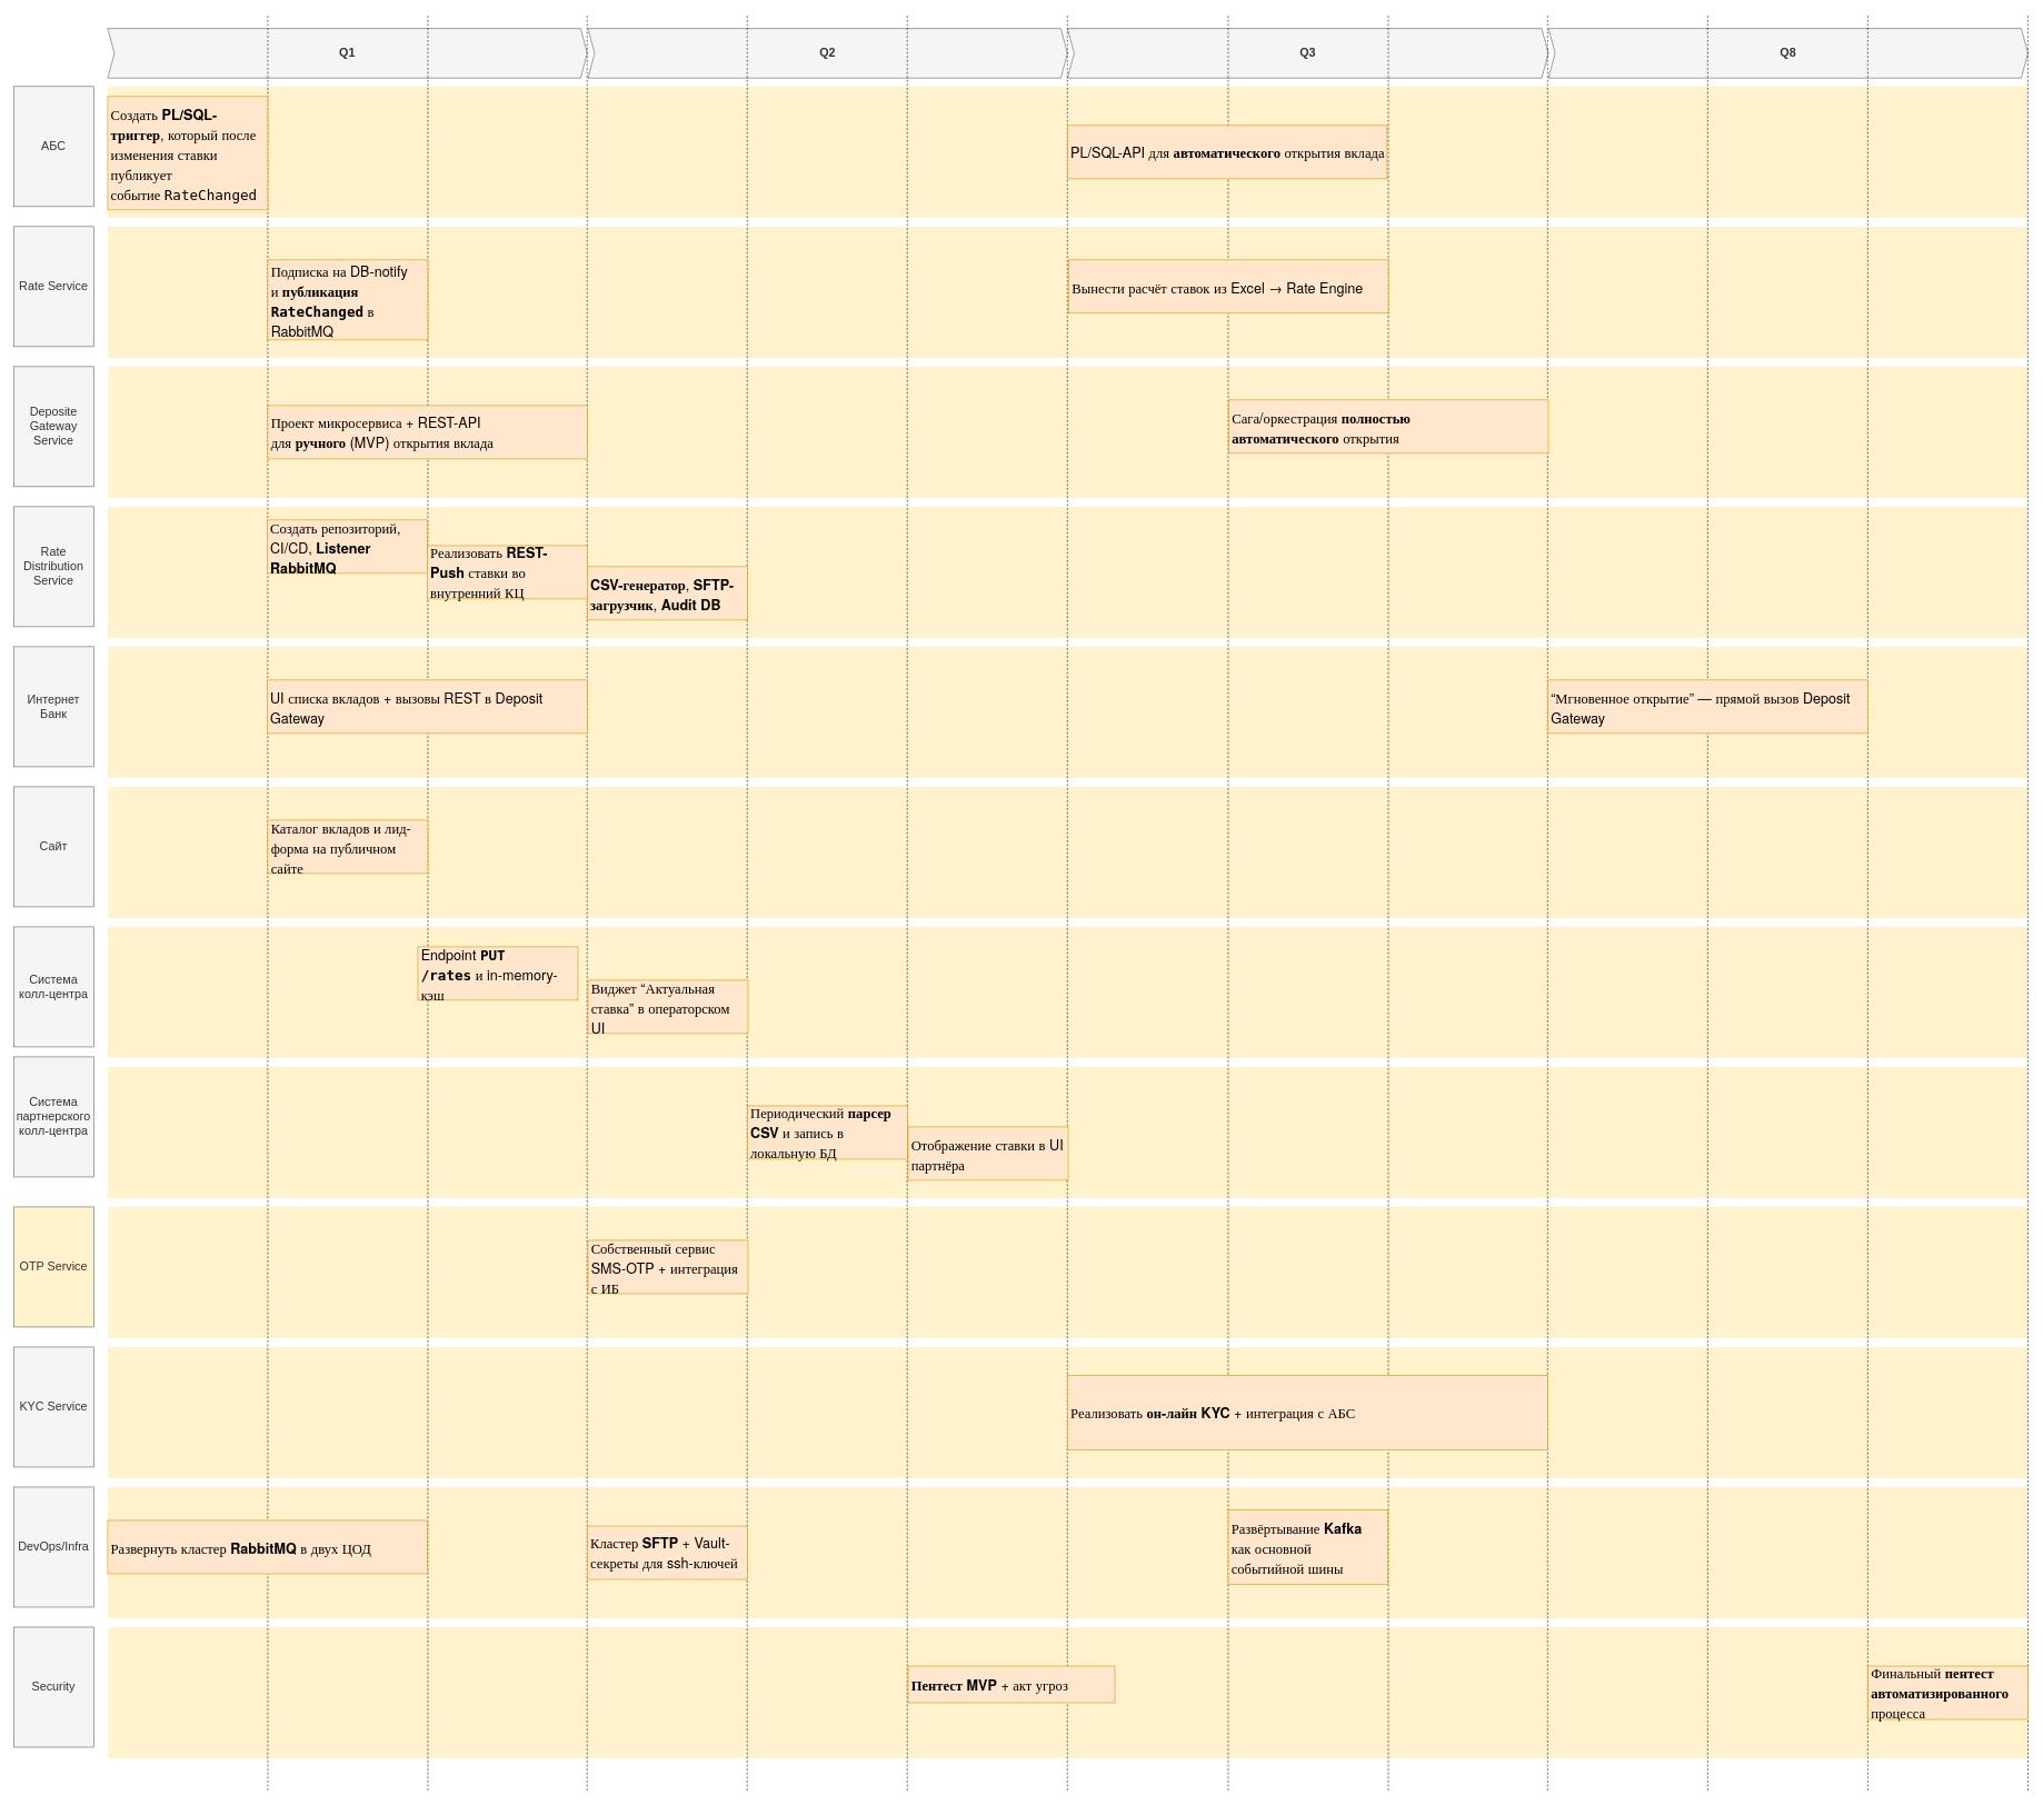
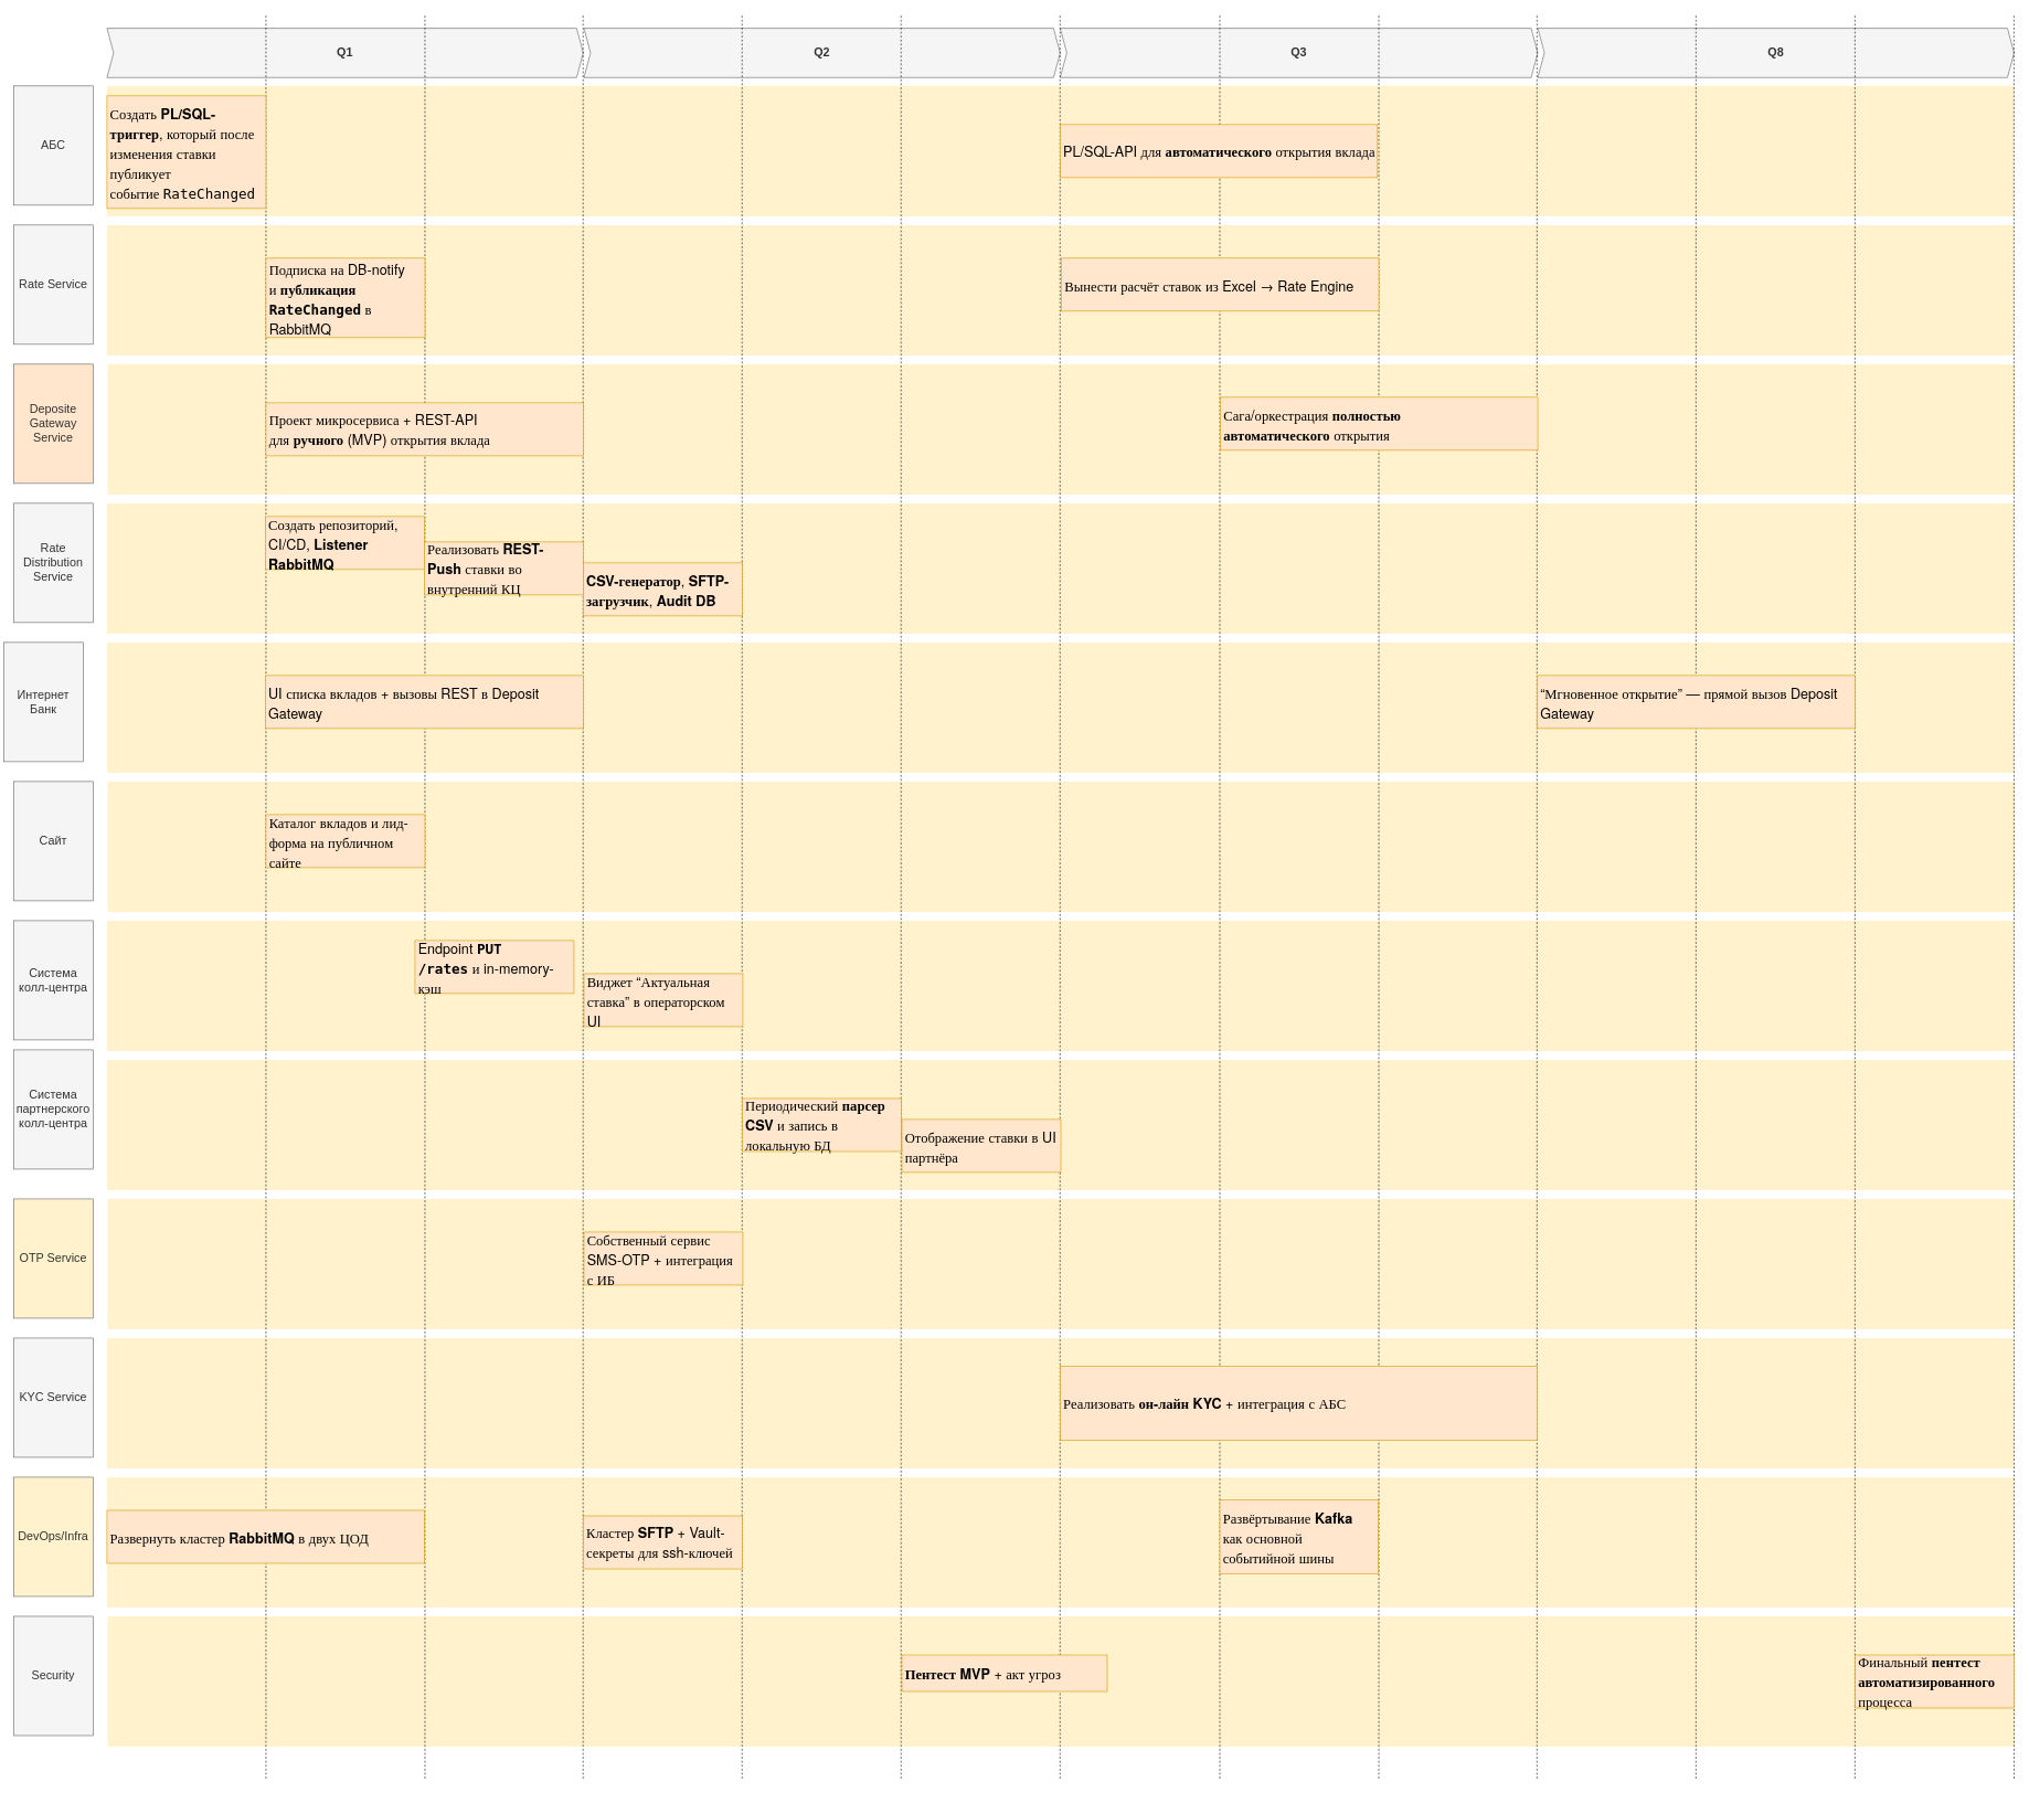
- <mxCell id="32" value="Deposite Gateway Service" style="rounded=0;whiteSpace=wrap;html=1;fillColor=#f5f5f5;fontColor=#333333;strokeColor=#666666;fontSize=18;" parent="1" vertex="1"><mxGeometry x="20" y="549" width="120" height="180" as="geometry" /></mxCell>
+ <mxCell id="32" value="Deposite Gateway Service" style="rounded=0;whiteSpace=wrap;html=1;fillColor=#ffe6cc;fontColor=#333333;strokeColor=#666666;fontSize=18;" parent="1" vertex="1"><mxGeometry x="20" y="549" width="120" height="180" as="geometry" /></mxCell>
- <mxCell id="34" value="Интернет Банк" style="rounded=0;whiteSpace=wrap;html=1;fillColor=#f5f5f5;fontColor=#333333;strokeColor=#666666;fontSize=18;" parent="1" vertex="1"><mxGeometry x="20" y="969" width="120" height="180" as="geometry" /></mxCell>
+ <mxCell id="34" value="Интернет Банк" style="rounded=0;whiteSpace=wrap;html=1;fillColor=#f5f5f5;fontColor=#333333;strokeColor=#666666;fontSize=18;" parent="1" vertex="1"><mxGeometry x="5" y="969" width="120" height="180" as="geometry" /></mxCell>
- <mxCell id="39" value="DevOps/Infra" style="rounded=0;whiteSpace=wrap;html=1;fillColor=#f5f5f5;fontColor=#333333;strokeColor=#666666;fontSize=18;" parent="1" vertex="1"><mxGeometry x="20" y="2229" width="120" height="180" as="geometry" /></mxCell>
+ <mxCell id="39" value="DevOps/Infra" style="rounded=0;whiteSpace=wrap;html=1;fillColor=#fff2cc;fontColor=#333333;strokeColor=#666666;fontSize=18;" parent="1" vertex="1"><mxGeometry x="20" y="2229" width="120" height="180" as="geometry" /></mxCell>
